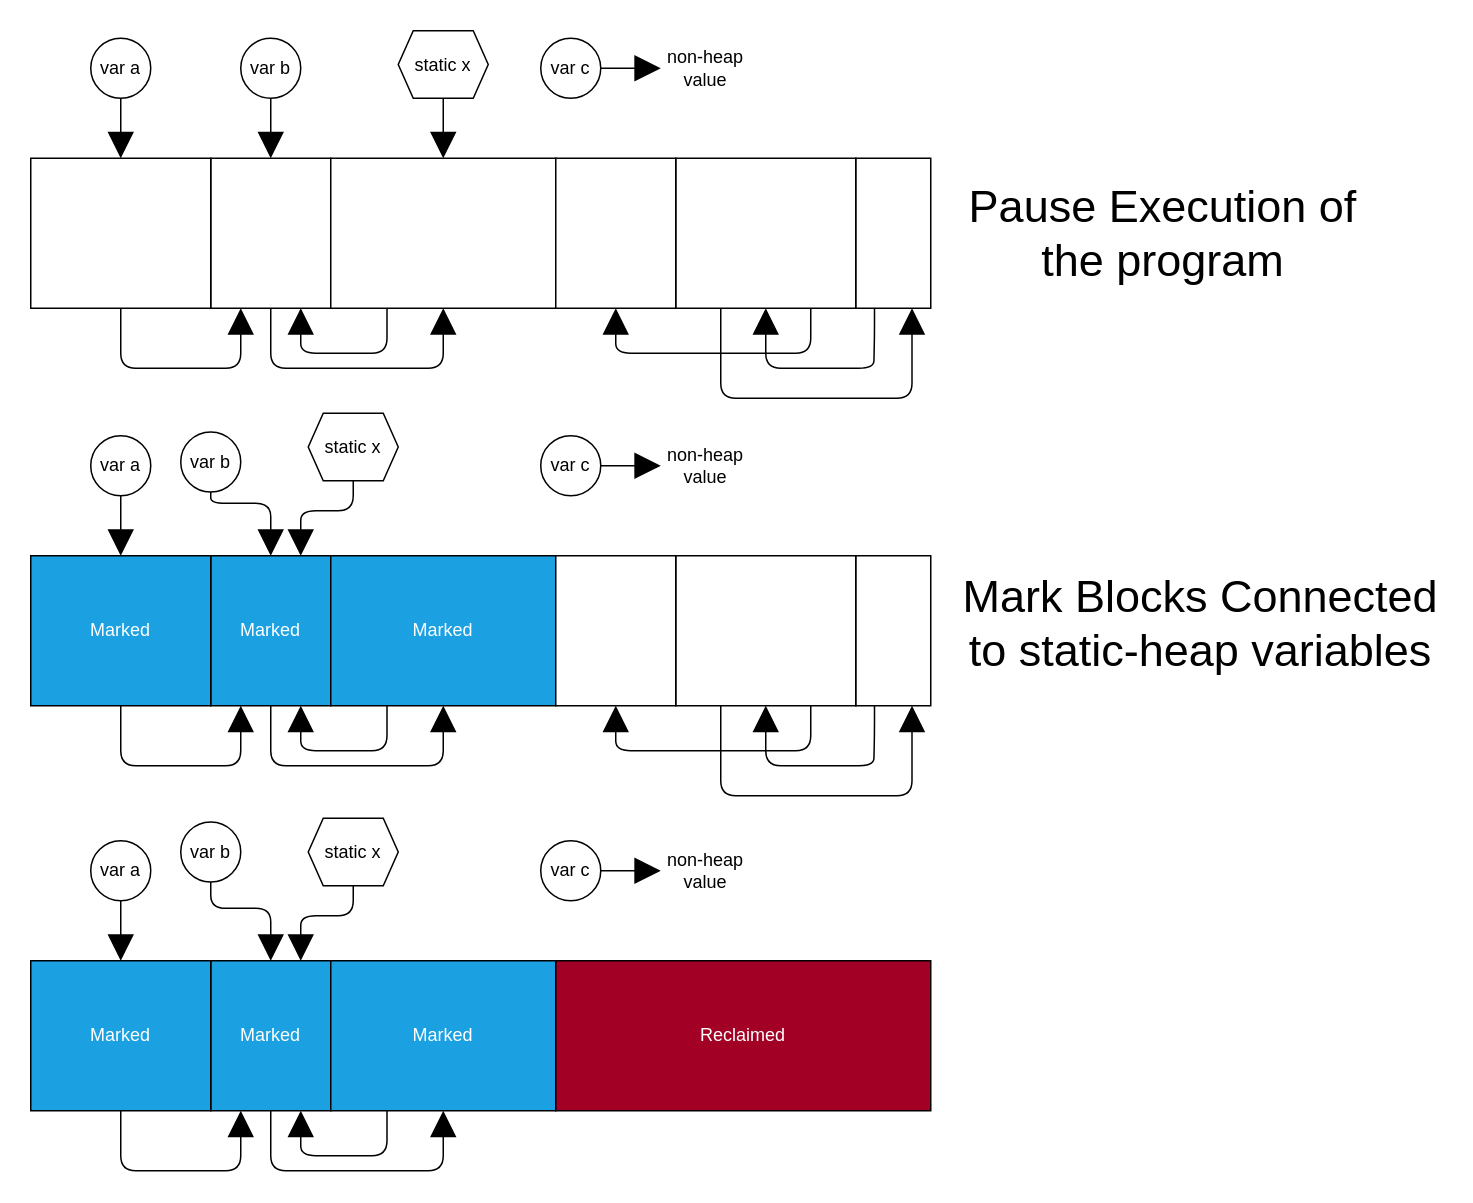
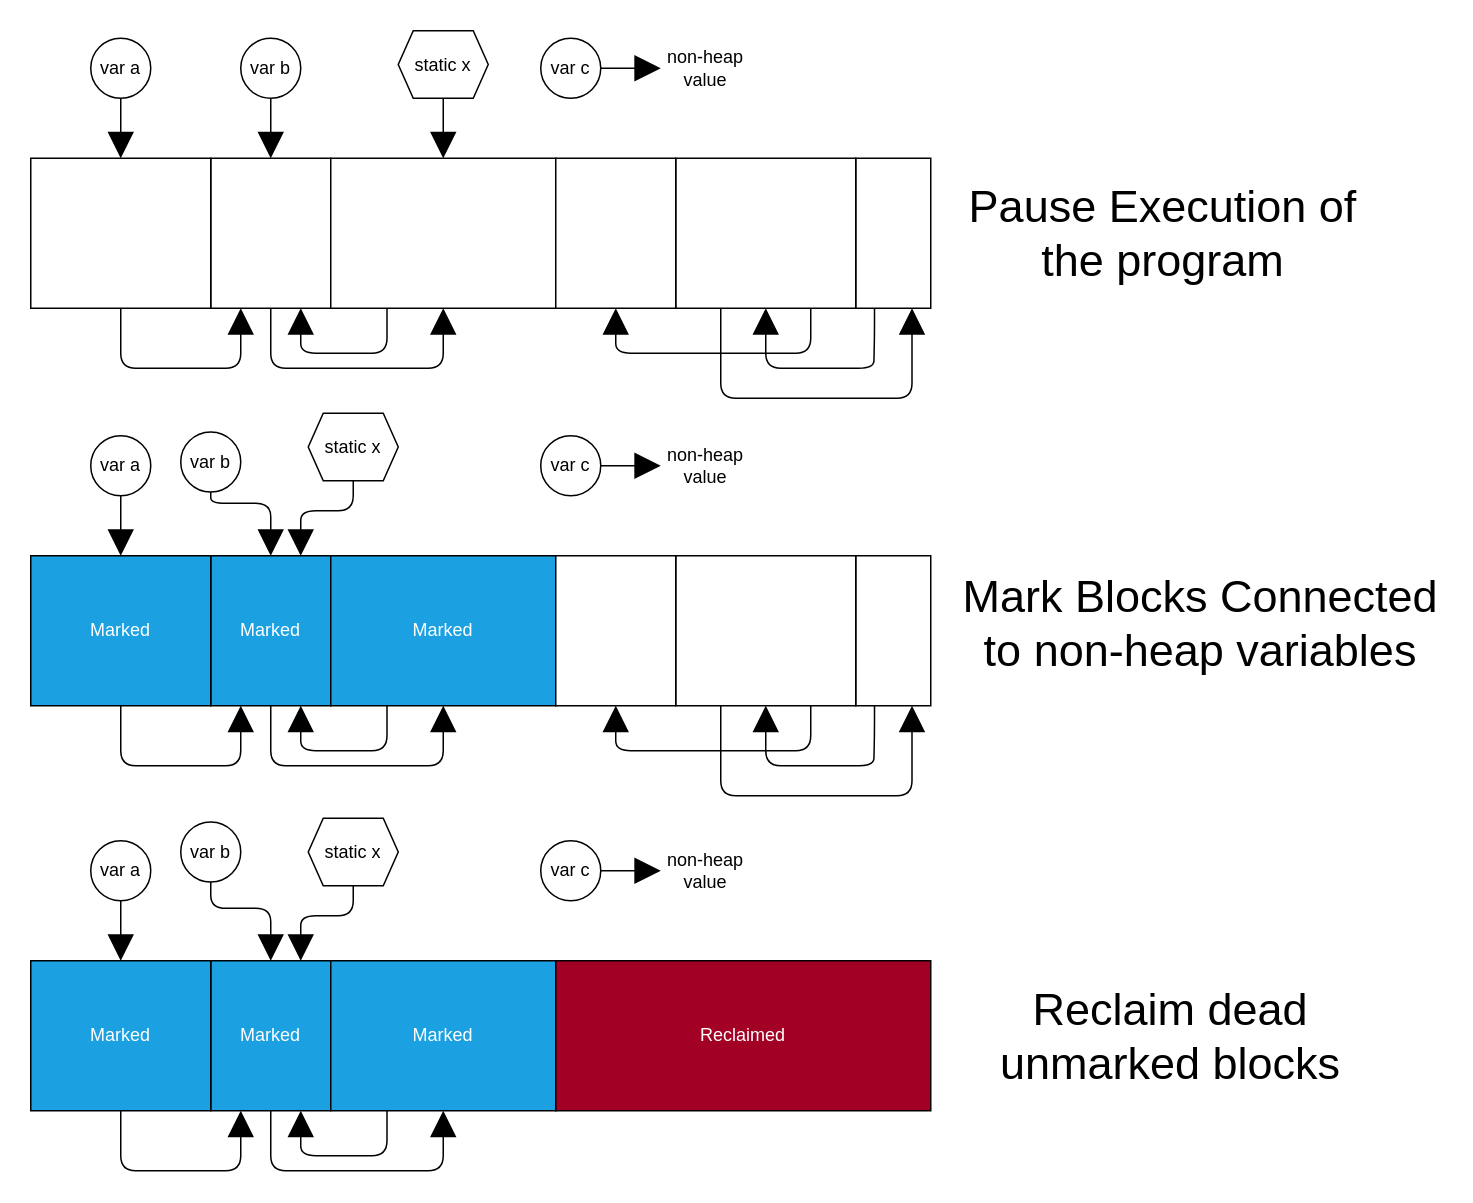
- <mxCell id="61" value="Mark Blocks Connected to static-heap variables" style="text;html=1;strokeColor=none;fillColor=none;align=center;verticalAlign=middle;whiteSpace=wrap;rounded=0;fontSize=30;" vertex="1" parent="1"><mxGeometry x="640" y="370" width="320" height="90" as="geometry" /></mxCell>
+ <mxCell id="61" value="Mark Blocks Connected to non-heap variables" style="text;html=1;strokeColor=none;fillColor=none;align=center;verticalAlign=middle;whiteSpace=wrap;rounded=0;fontSize=30;" vertex="1" parent="1"><mxGeometry x="640" y="370" width="320" height="90" as="geometry" /></mxCell>
+ <mxCell id="62" value="Reclaim dead unmarked blocks" style="text;html=1;strokeColor=none;fillColor=none;align=center;verticalAlign=middle;whiteSpace=wrap;rounded=0;fontSize=30;" vertex="1" parent="1"><mxGeometry x="640" y="645" width="280" height="90" as="geometry" /></mxCell>
